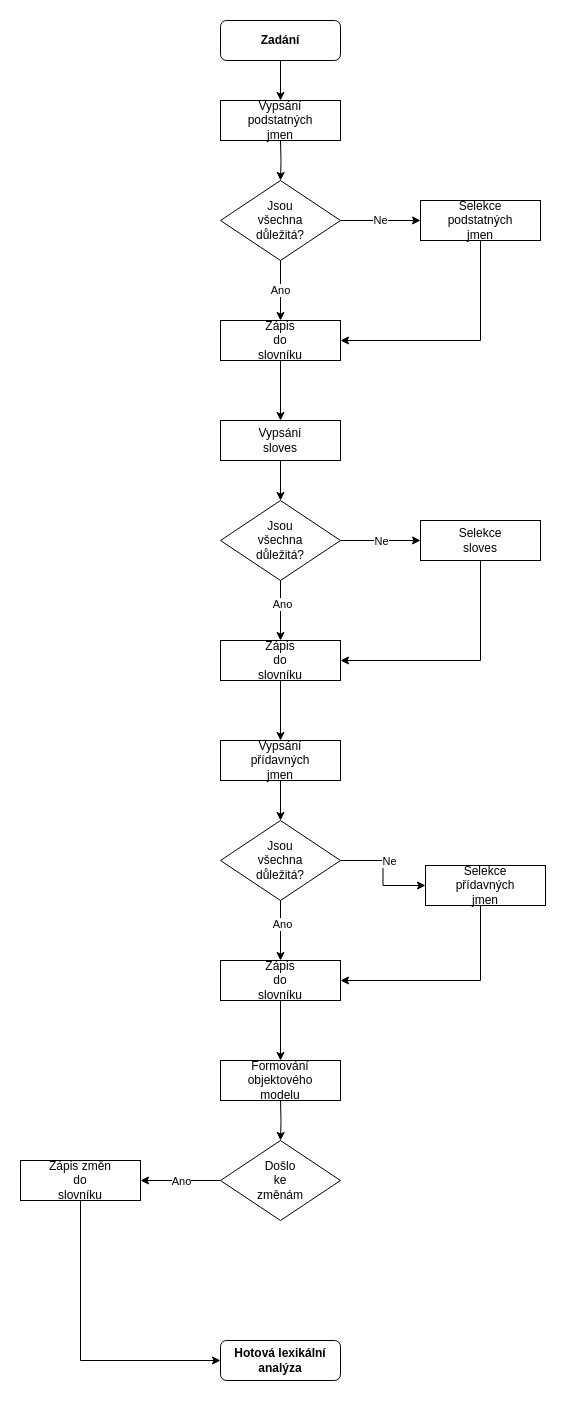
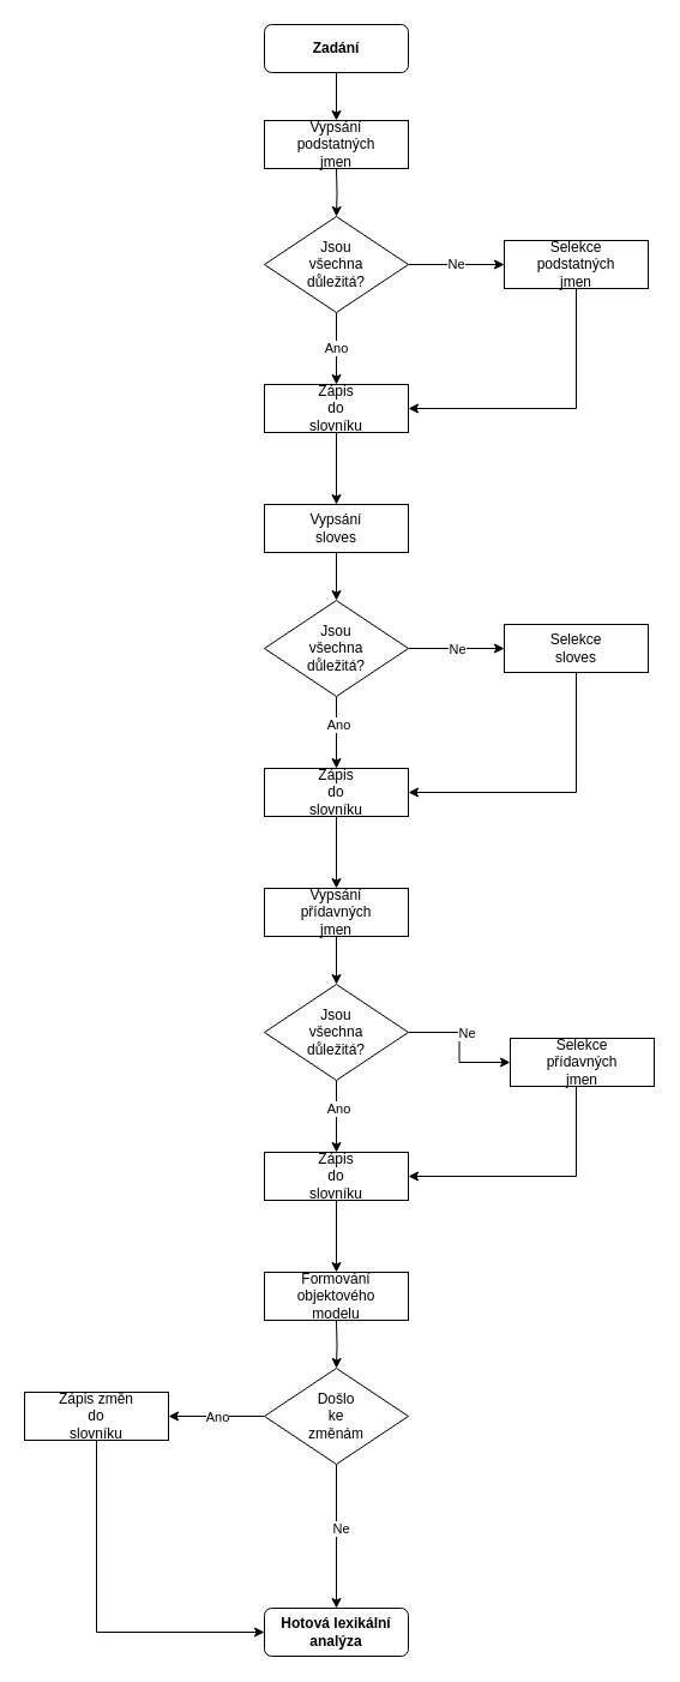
+ <mxCell id="19" style="edgeStyle=orthogonalEdgeStyle;rounded=0;orthogonalLoop=1;jettySize=auto;html=1;exitX=0.5;exitY=1;exitDx=0;exitDy=0;entryX=0.5;entryY=0;entryDx=0;entryDy=0;" edge="1" parent="1" source="21" target="22"><mxGeometry relative="1" as="geometry" /></mxCell>
+ <mxCell id="20" value="Ne" style="edgeLabel;html=1;align=center;verticalAlign=middle;resizable=0;points=[];" vertex="1" connectable="0" parent="19"><mxGeometry x="-0.125" y="3" relative="1" as="geometry"><mxPoint as="offset" /></mxGeometry></mxCell>
